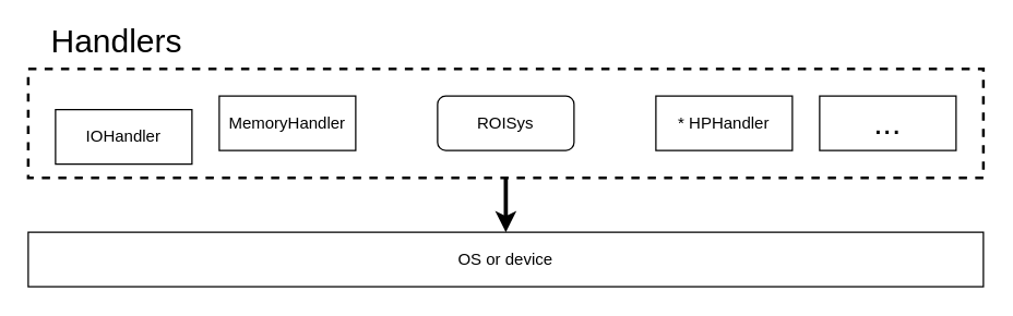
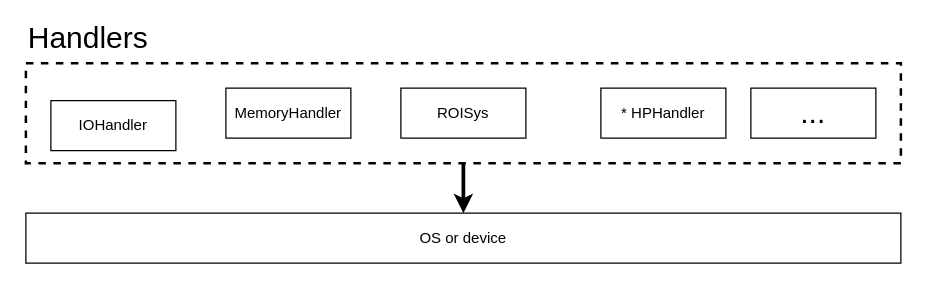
- <mxCell id="4" value="Handlers" style="text;html=1;strokeColor=none;fillColor=none;align=center;verticalAlign=middle;whiteSpace=wrap;rounded=0;fontSize=24;" vertex="1" parent="1"><mxGeometry x="45" y="20" width="80" height="20" as="geometry" /></mxCell>
+ <mxCell id="4" value="Handlers" style="text;html=1;strokeColor=none;fillColor=none;align=center;verticalAlign=middle;whiteSpace=wrap;rounded=0;fontSize=24;" vertex="1" parent="1"><mxGeometry x="30" y="20" width="80" height="20" as="geometry" /></mxCell>
- <mxCell id="6" value="MemoryHandler" style="rounded=0;whiteSpace=wrap;html=1;fillColor=none;" vertex="1" parent="1"><mxGeometry x="160" y="70" width="100" height="40" as="geometry" /></mxCell>
+ <mxCell id="6" value="MemoryHandler" style="rounded=0;whiteSpace=wrap;html=1;fillColor=none;" vertex="1" parent="1"><mxGeometry x="180" y="70" width="100" height="40" as="geometry" /></mxCell>
- <mxCell id="7" value="ROISys" style="whiteSpace=wrap;html=1;fillColor=none;fontSize=12;rounded=1;" vertex="1" parent="1"><mxGeometry x="320" y="70" width="100" height="40" as="geometry" /></mxCell>
+ <mxCell id="7" value="ROISys" style="rounded=0;whiteSpace=wrap;html=1;fillColor=none;fontSize=12;" vertex="1" parent="1"><mxGeometry x="320" y="70" width="100" height="40" as="geometry" /></mxCell>
